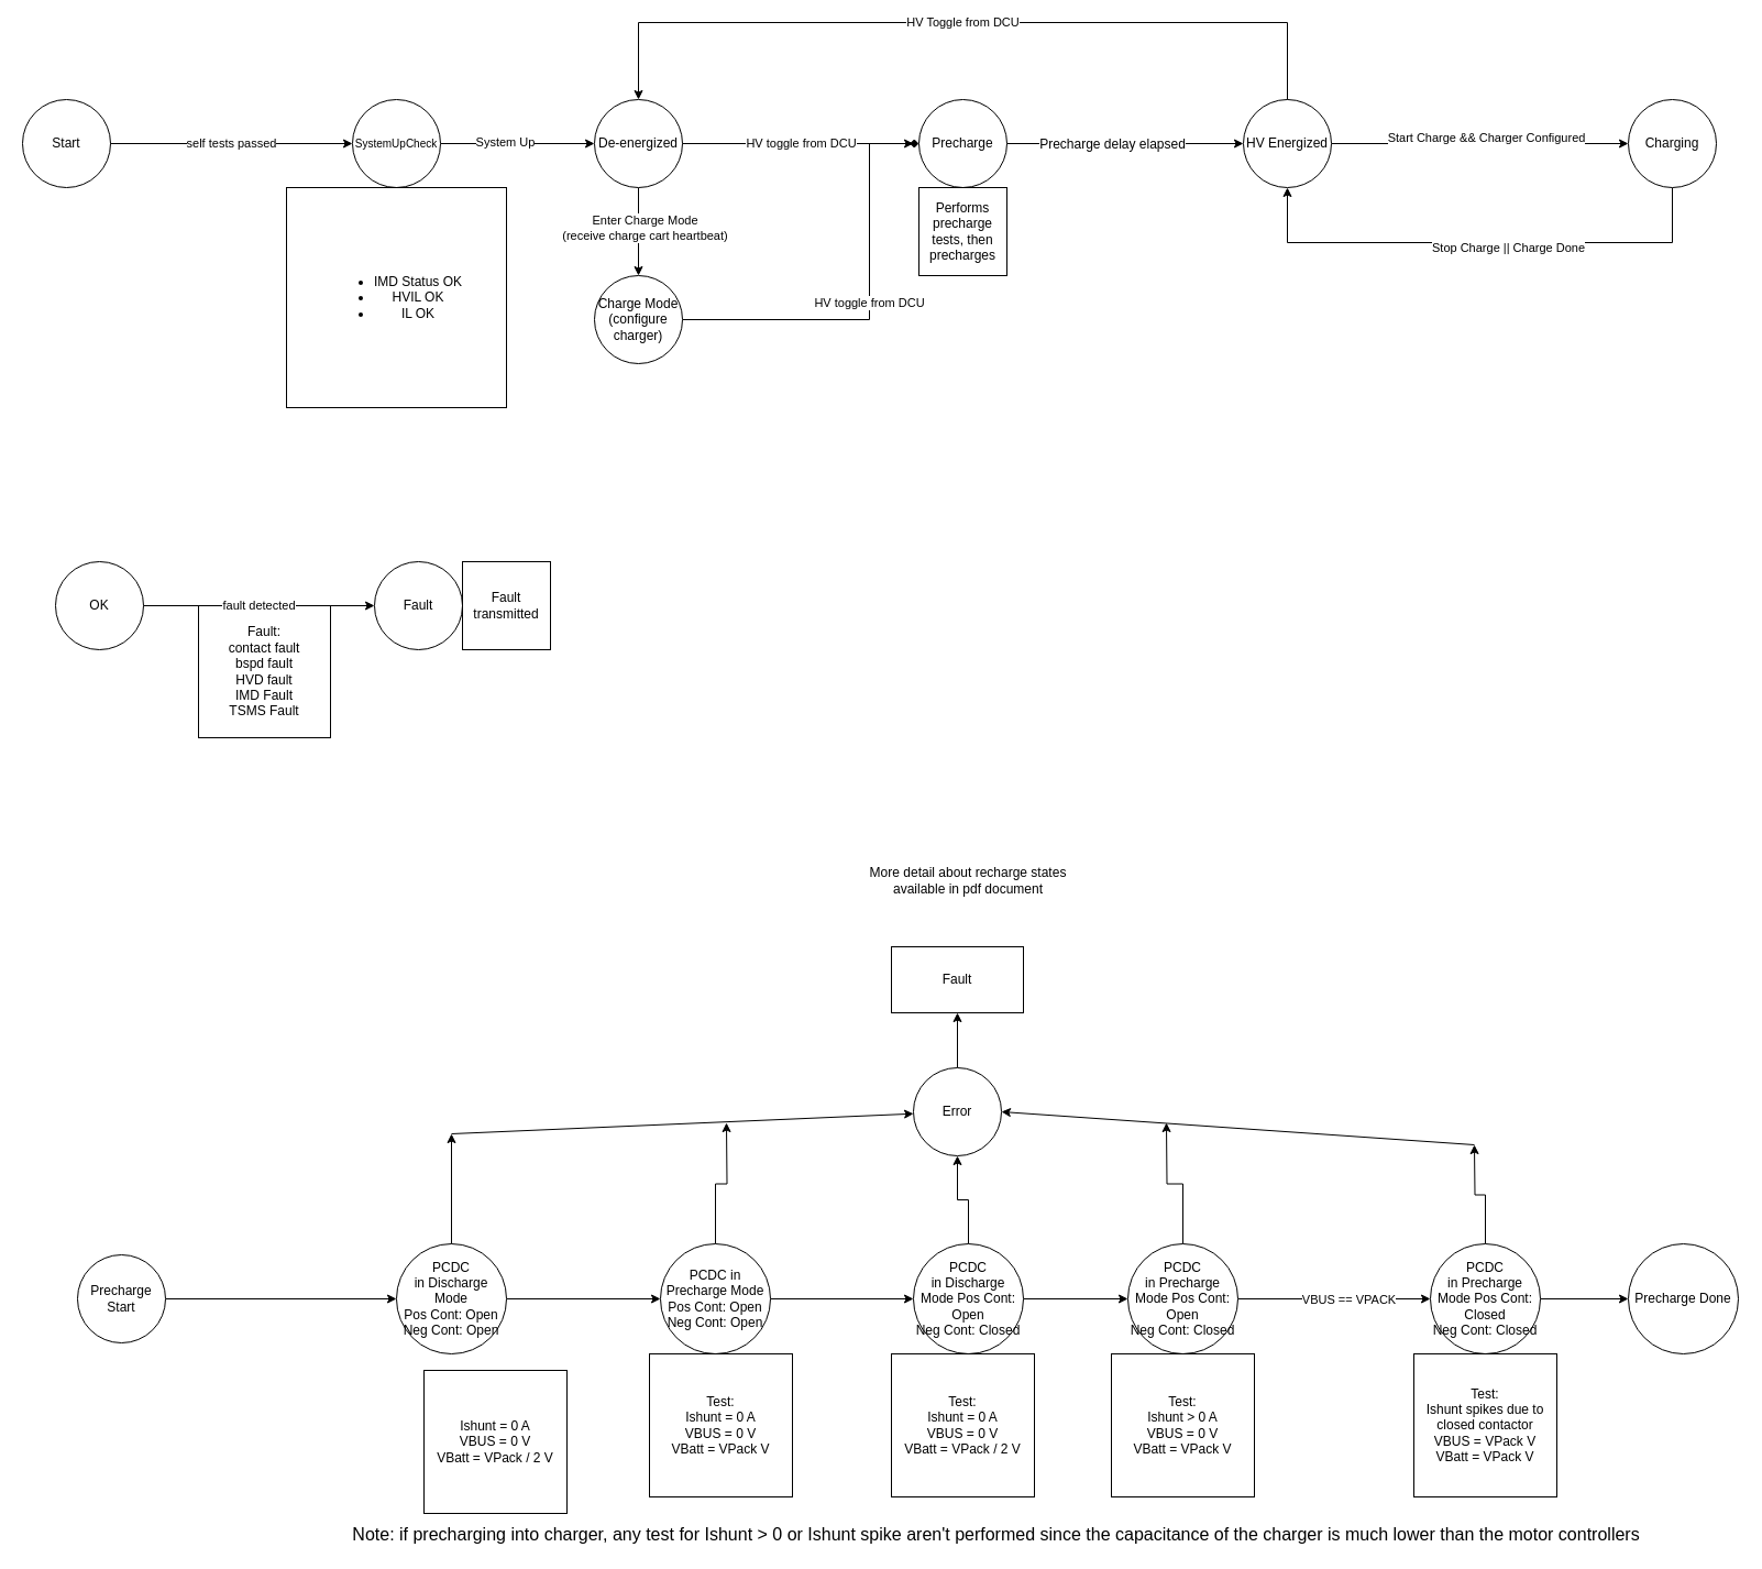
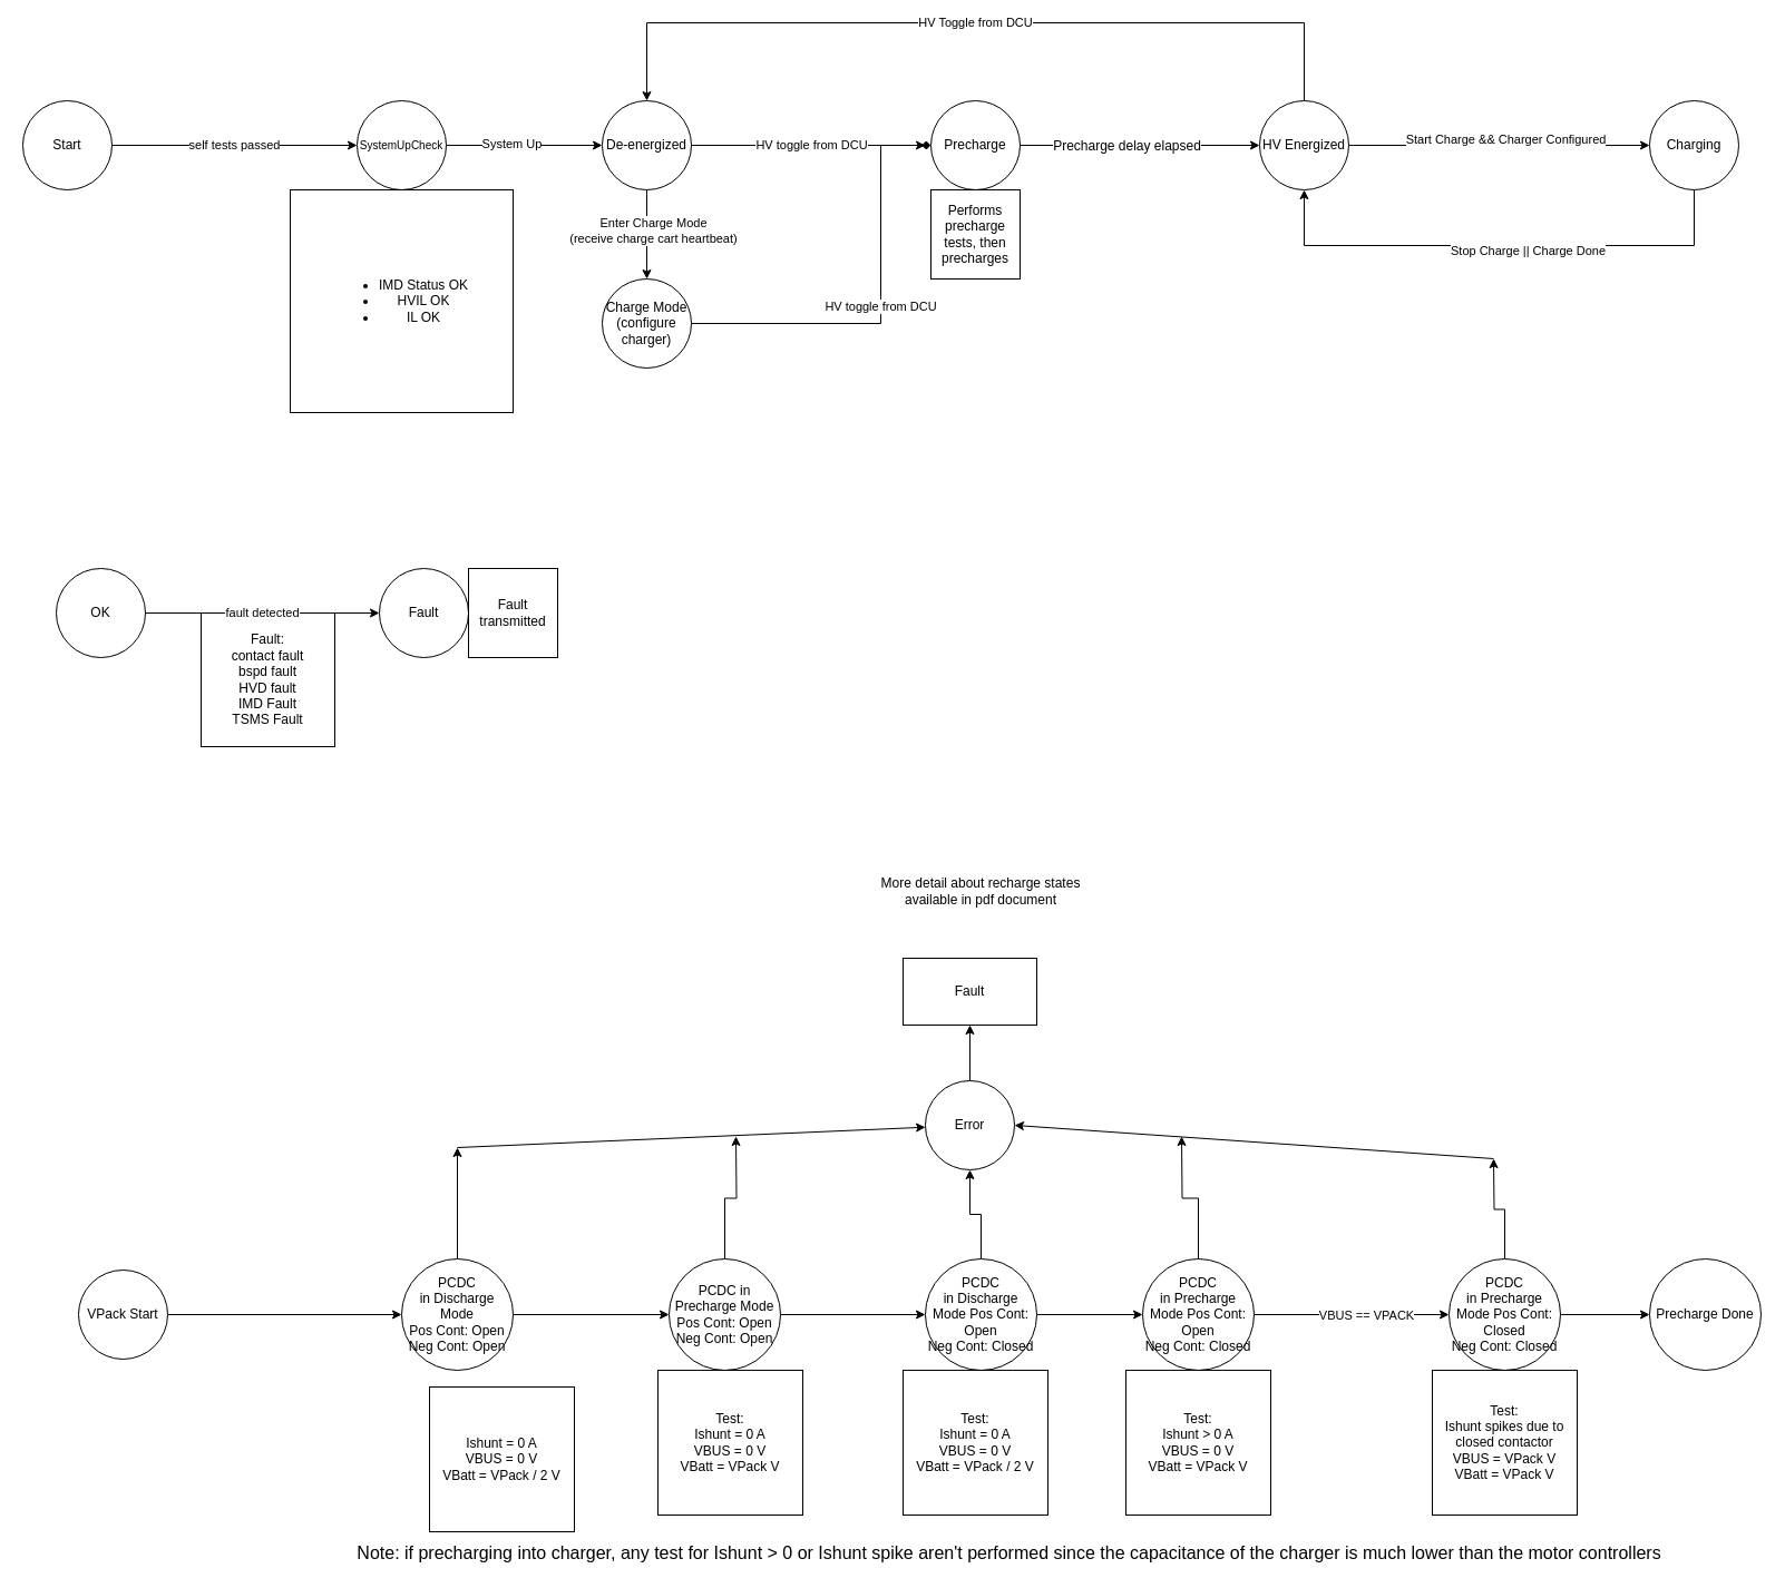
- <mxCell id="32" value="Precharge Start" style="ellipse;whiteSpace=wrap;html=1;aspect=fixed;" parent="1" vertex="1"><mxGeometry x="70" y="1140" width="80" height="80" as="geometry" /></mxCell>
+ <mxCell id="32" value="VPack Start" style="ellipse;whiteSpace=wrap;html=1;aspect=fixed;" parent="1" vertex="1"><mxGeometry x="70" y="1140" width="80" height="80" as="geometry" /></mxCell>
